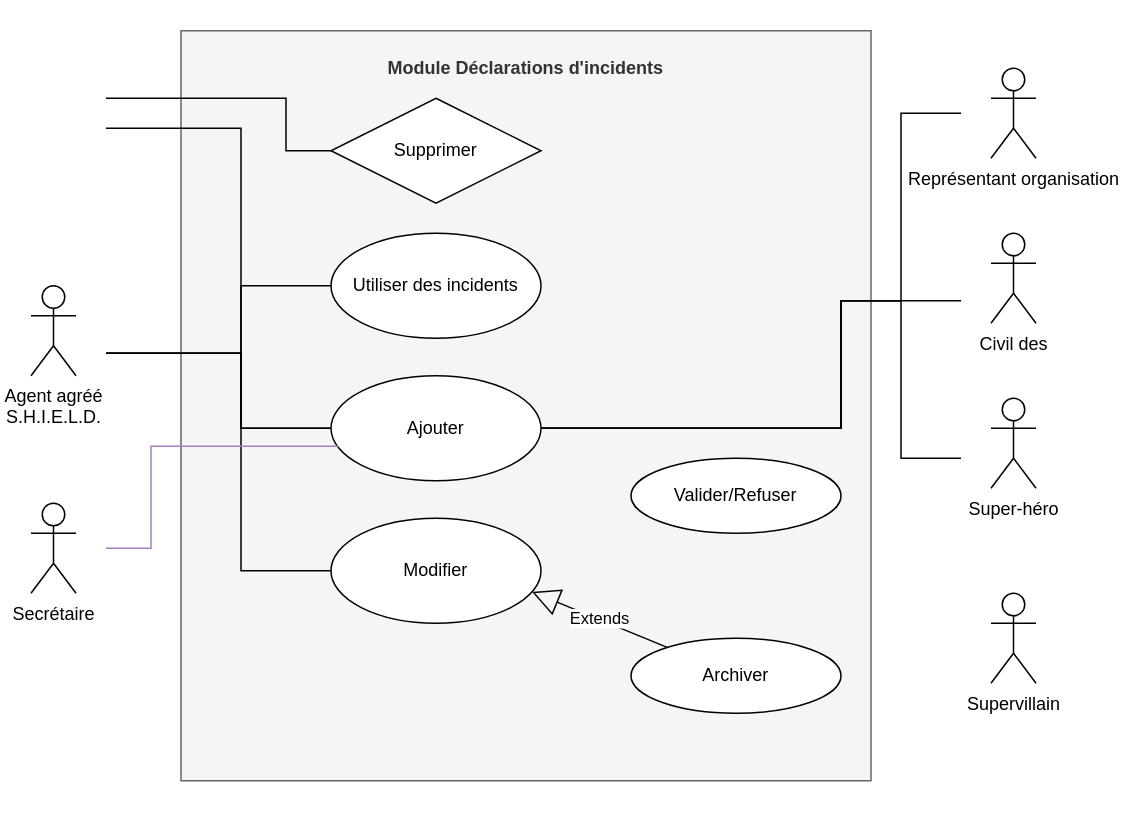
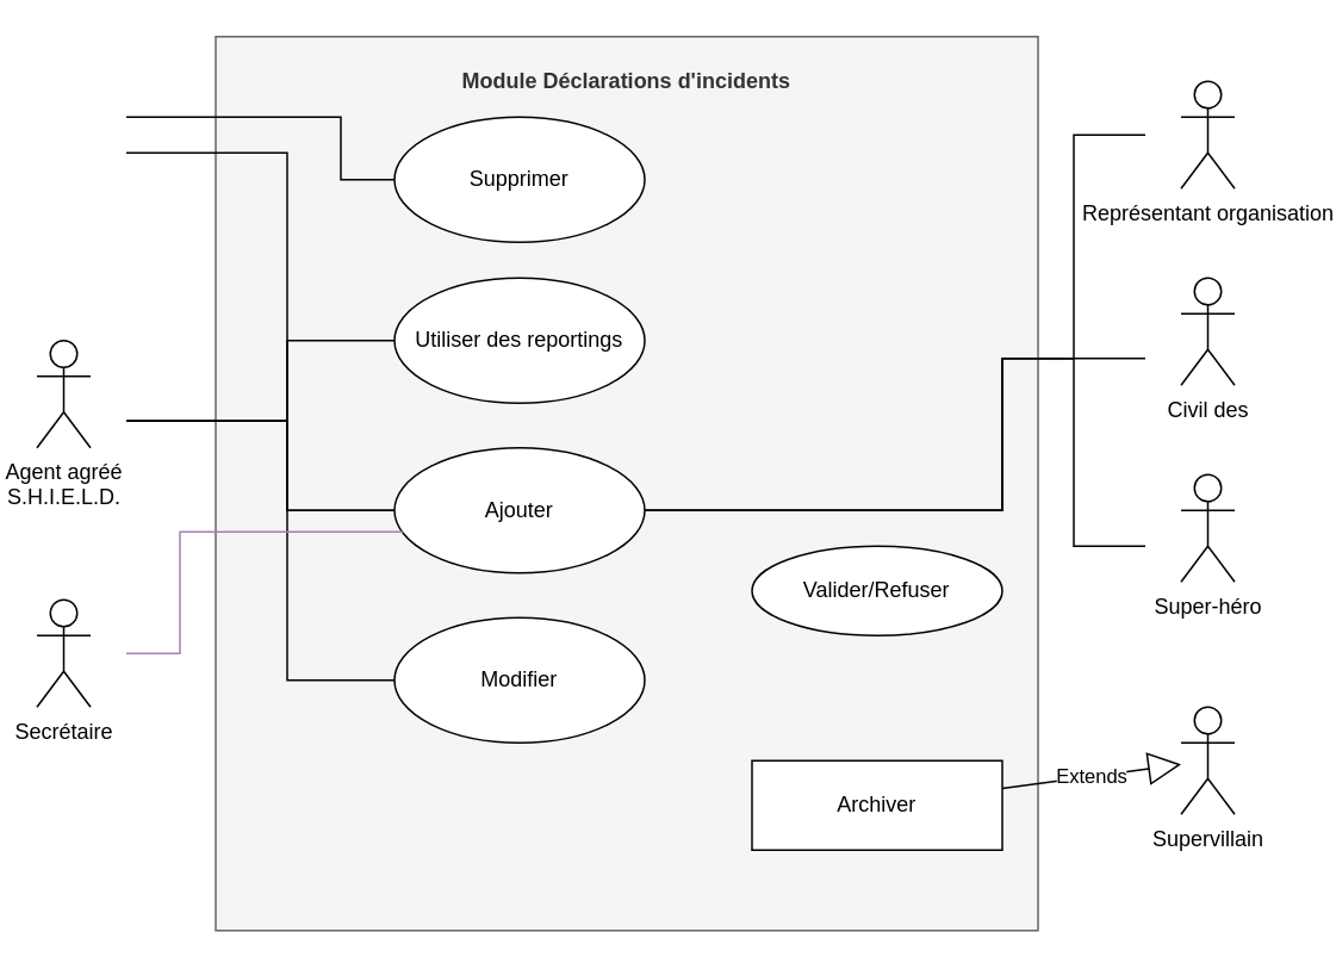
- <mxCell id="11" value="Supprimer" style="rhombus;whiteSpace=wrap;html=1;" parent="1" vertex="1"><mxGeometry x="220" y="65" width="140" height="70" as="geometry" /></mxCell>
+ <mxCell id="11" value="Supprimer" style="ellipse;whiteSpace=wrap;html=1;" parent="1" vertex="1"><mxGeometry x="220" y="65" width="140" height="70" as="geometry" /></mxCell>
- <mxCell id="12" value="Utiliser des incidents" style="ellipse;whiteSpace=wrap;html=1;" parent="1" vertex="1"><mxGeometry x="220" y="155" width="140" height="70" as="geometry" /></mxCell>
+ <mxCell id="12" value="Utiliser des reportings" style="ellipse;whiteSpace=wrap;html=1;" parent="1" vertex="1"><mxGeometry x="220" y="155" width="140" height="70" as="geometry" /></mxCell>
- <mxCell id="15" value="Extends" style="endArrow=block;endSize=16;endFill=0;html=1;entryX=0.957;entryY=0.7;entryDx=0;entryDy=0;entryPerimeter=0;" parent="1" source="14" target="10" edge="1"><mxGeometry width="160" relative="1" as="geometry"><mxPoint x="460" y="435" as="sourcePoint" /><mxPoint x="620" y="435" as="targetPoint" /></mxGeometry></mxCell>
+ <mxCell id="15" value="Extends" style="endArrow=block;endSize=16;endFill=0;html=1;" parent="1" source="14" target="7" edge="1"><mxGeometry width="160" relative="1" as="geometry"><mxPoint x="460" y="435" as="sourcePoint" /><mxPoint x="620" y="435" as="targetPoint" /></mxGeometry></mxCell>
- <mxCell id="14" value="Archiver" style="ellipse;whiteSpace=wrap;html=1;" parent="1" vertex="1"><mxGeometry x="420" y="425" width="140" height="50" as="geometry" /></mxCell>
+ <mxCell id="14" value="Archiver" style="whiteSpace=wrap;html=1;rounded=0;" parent="1" vertex="1"><mxGeometry x="420" y="425" width="140" height="50" as="geometry" /></mxCell>
